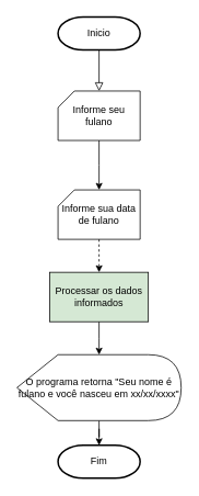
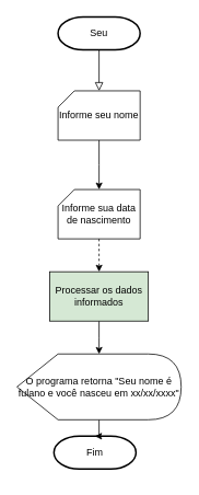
- <mxCell id="3" value="Inicio" style="strokeWidth=2;html=1;shape=mxgraph.flowchart.terminator;whiteSpace=wrap;" vertex="1" parent="1"><mxGeometry x="70" y="20" width="100" height="40" as="geometry" /></mxCell>
+ <mxCell id="3" value="Seu" style="strokeWidth=2;html=1;shape=mxgraph.flowchart.terminator;whiteSpace=wrap;" vertex="1" parent="1"><mxGeometry x="70" y="20" width="100" height="40" as="geometry" /></mxCell>
- <mxCell id="6" value="Informe seu fulano" style="verticalLabelPosition=middle;verticalAlign=middle;html=1;shape=card;whiteSpace=wrap;size=20;arcSize=12;labelPosition=center;align=center;" vertex="1" parent="1"><mxGeometry x="70" y="110" width="100" height="60" as="geometry" /></mxCell>
+ <mxCell id="6" value="Informe seu nome" style="verticalLabelPosition=middle;verticalAlign=middle;html=1;shape=card;whiteSpace=wrap;size=20;arcSize=12;labelPosition=center;align=center;" vertex="1" parent="1"><mxGeometry x="70" y="110" width="100" height="60" as="geometry" /></mxCell>
- <mxCell id="8" value="Informe sua data de fulano" style="verticalLabelPosition=middle;verticalAlign=middle;html=1;shape=card;whiteSpace=wrap;size=20;arcSize=12;labelPosition=center;align=center;" vertex="1" parent="1"><mxGeometry x="70" y="230" width="100" height="60" as="geometry" /></mxCell>
+ <mxCell id="8" value="Informe sua data de nascimento" style="verticalLabelPosition=middle;verticalAlign=middle;html=1;shape=card;whiteSpace=wrap;size=20;arcSize=12;labelPosition=center;align=center;" vertex="1" parent="1"><mxGeometry x="70" y="230" width="100" height="60" as="geometry" /></mxCell>
- <mxCell id="4" value="Fim" style="strokeWidth=2;html=1;shape=mxgraph.flowchart.terminator;whiteSpace=wrap;" vertex="1" parent="1"><mxGeometry x="70" y="540" width="100" height="40" as="geometry" /></mxCell>
+ <mxCell id="4" value="Fim" style="strokeWidth=2;html=1;shape=mxgraph.flowchart.terminator;whiteSpace=wrap;" vertex="1" parent="1"><mxGeometry x="65" y="530" width="100" height="40" as="geometry" /></mxCell>
